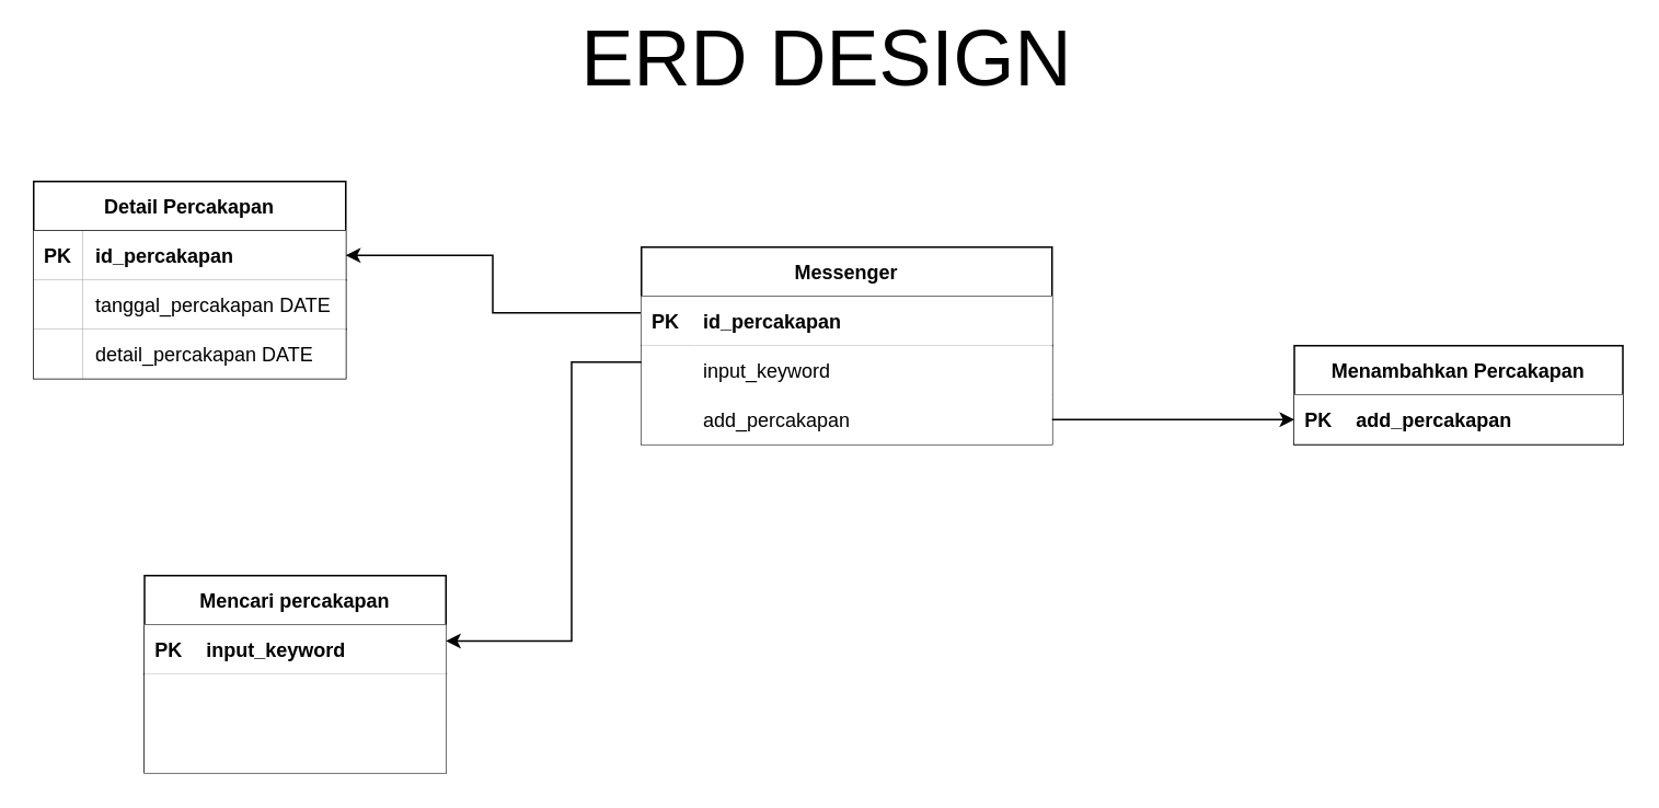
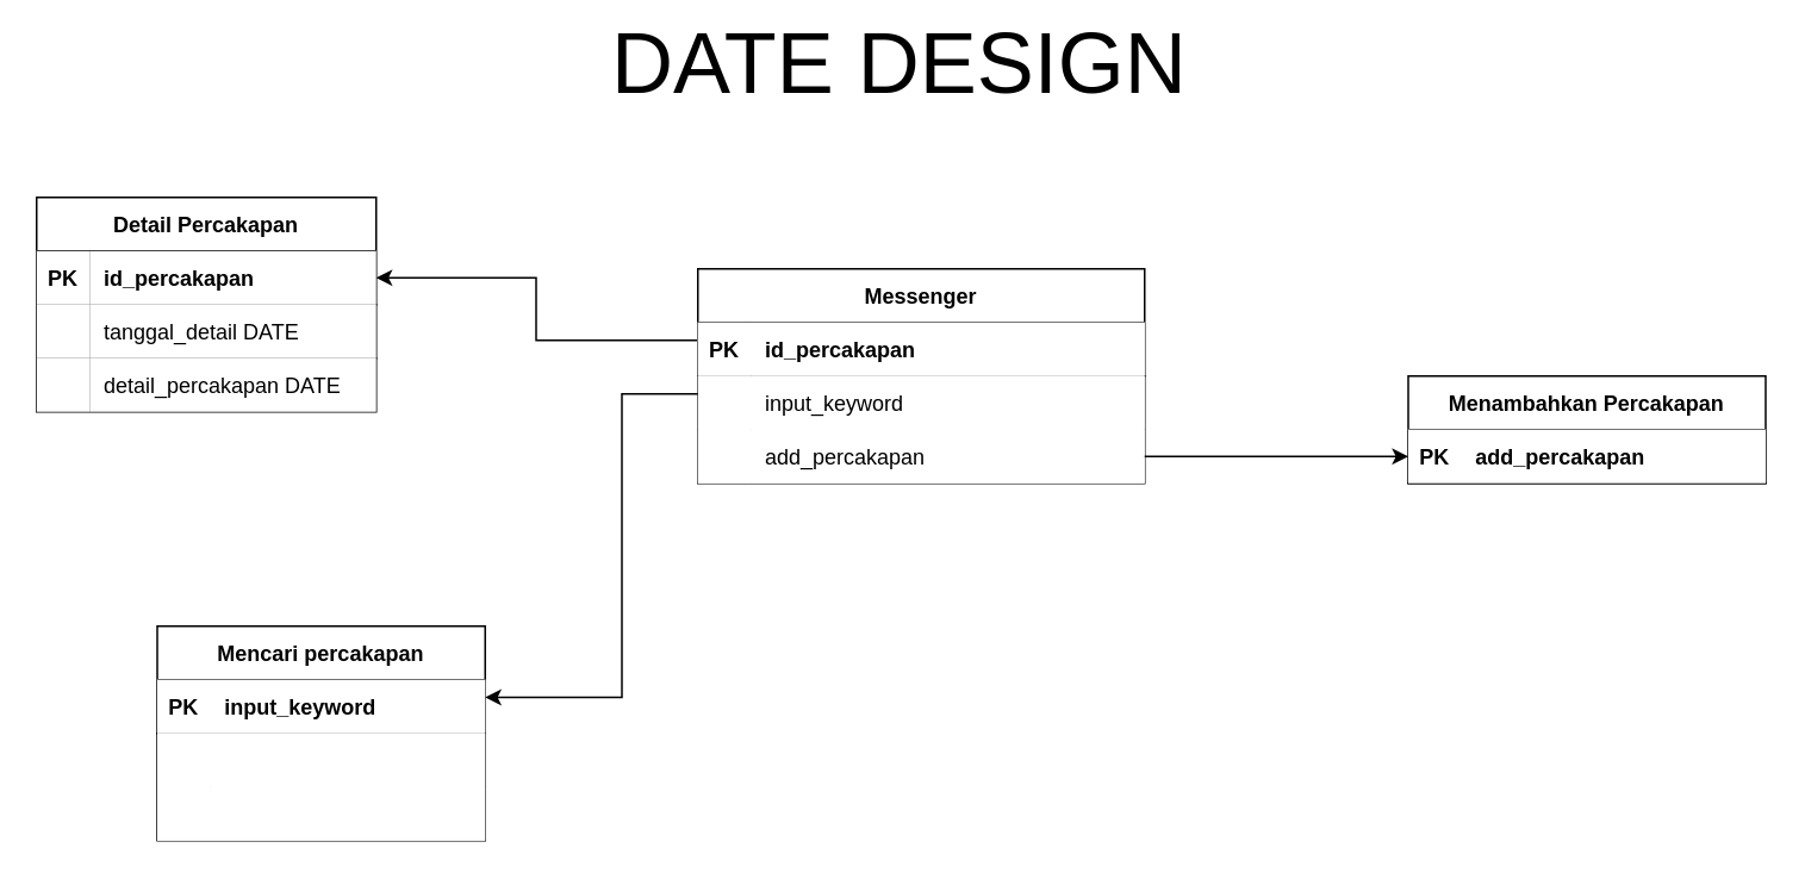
- <mxCell id="39" value="&lt;font style=&quot;font-size: 48px;&quot;&gt;ERD DESIGN&lt;/font&gt;" style="text;strokeColor=none;align=center;fillColor=none;html=1;verticalAlign=middle;whiteSpace=wrap;rounded=0;" parent="1" vertex="1"><mxGeometry x="327.5" y="20" width="350" height="30" as="geometry" /></mxCell>
+ <mxCell id="39" value="&lt;font style=&quot;font-size: 48px;&quot;&gt;DATE DESIGN&lt;/font&gt;" style="text;strokeColor=none;align=center;fillColor=none;html=1;verticalAlign=middle;whiteSpace=wrap;rounded=0;" parent="1" vertex="1"><mxGeometry x="327.5" y="20" width="350" height="30" as="geometry" /></mxCell>
- <mxCell id="8" value="tanggal_percakapan DATE" style="shape=partialRectangle;overflow=hidden;connectable=0;top=0;left=0;bottom=0;right=0;align=left;spacingLeft=6;fontStyle=0;" parent="6" vertex="1"><mxGeometry x="30" width="160" height="30" as="geometry"><mxRectangle width="160" height="30" as="alternateBounds" /></mxGeometry></mxCell>
+ <mxCell id="8" value="tanggal_detail DATE" style="shape=partialRectangle;overflow=hidden;connectable=0;top=0;left=0;bottom=0;right=0;align=left;spacingLeft=6;fontStyle=0;" parent="6" vertex="1"><mxGeometry x="30" width="160" height="30" as="geometry"><mxRectangle width="160" height="30" as="alternateBounds" /></mxGeometry></mxCell>
